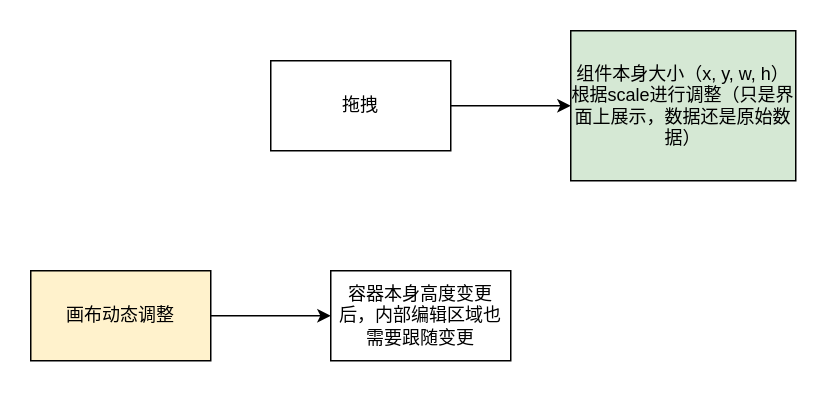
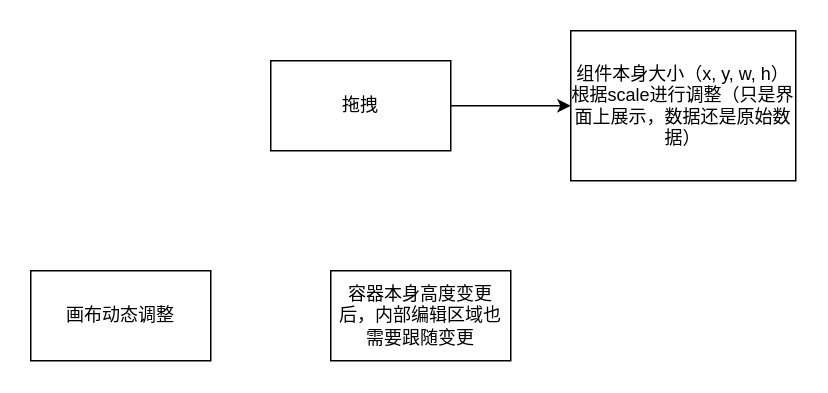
- <mxCell id="4" value="组件本身大小（x, y, w, h）根据scale进行调整（只是界面上展示，数据还是原始数据）" style="whiteSpace=wrap;html=1;rounded=0;fillColor=#d5e8d4;" vertex="1" parent="1"><mxGeometry x="380" y="20" width="150" height="100" as="geometry" /></mxCell>
+ <mxCell id="4" value="组件本身大小（x, y, w, h）根据scale进行调整（只是界面上展示，数据还是原始数据）" style="whiteSpace=wrap;html=1;rounded=0;" vertex="1" parent="1"><mxGeometry x="380" y="20" width="150" height="100" as="geometry" /></mxCell>
- <mxCell id="6" value="画布动态调整" style="rounded=0;whiteSpace=wrap;html=1;fillColor=#fff2cc;" vertex="1" parent="1"><mxGeometry x="20" y="180" width="120" height="60" as="geometry" /></mxCell>
+ <mxCell id="6" value="画布动态调整" style="rounded=0;whiteSpace=wrap;html=1;" vertex="1" parent="1"><mxGeometry x="20" y="180" width="120" height="60" as="geometry" /></mxCell>
- <mxCell id="5" value="" style="edgeStyle=none;html=1;" edge="1" parent="1" source="6" target="7"><mxGeometry relative="1" as="geometry" /></mxCell>
